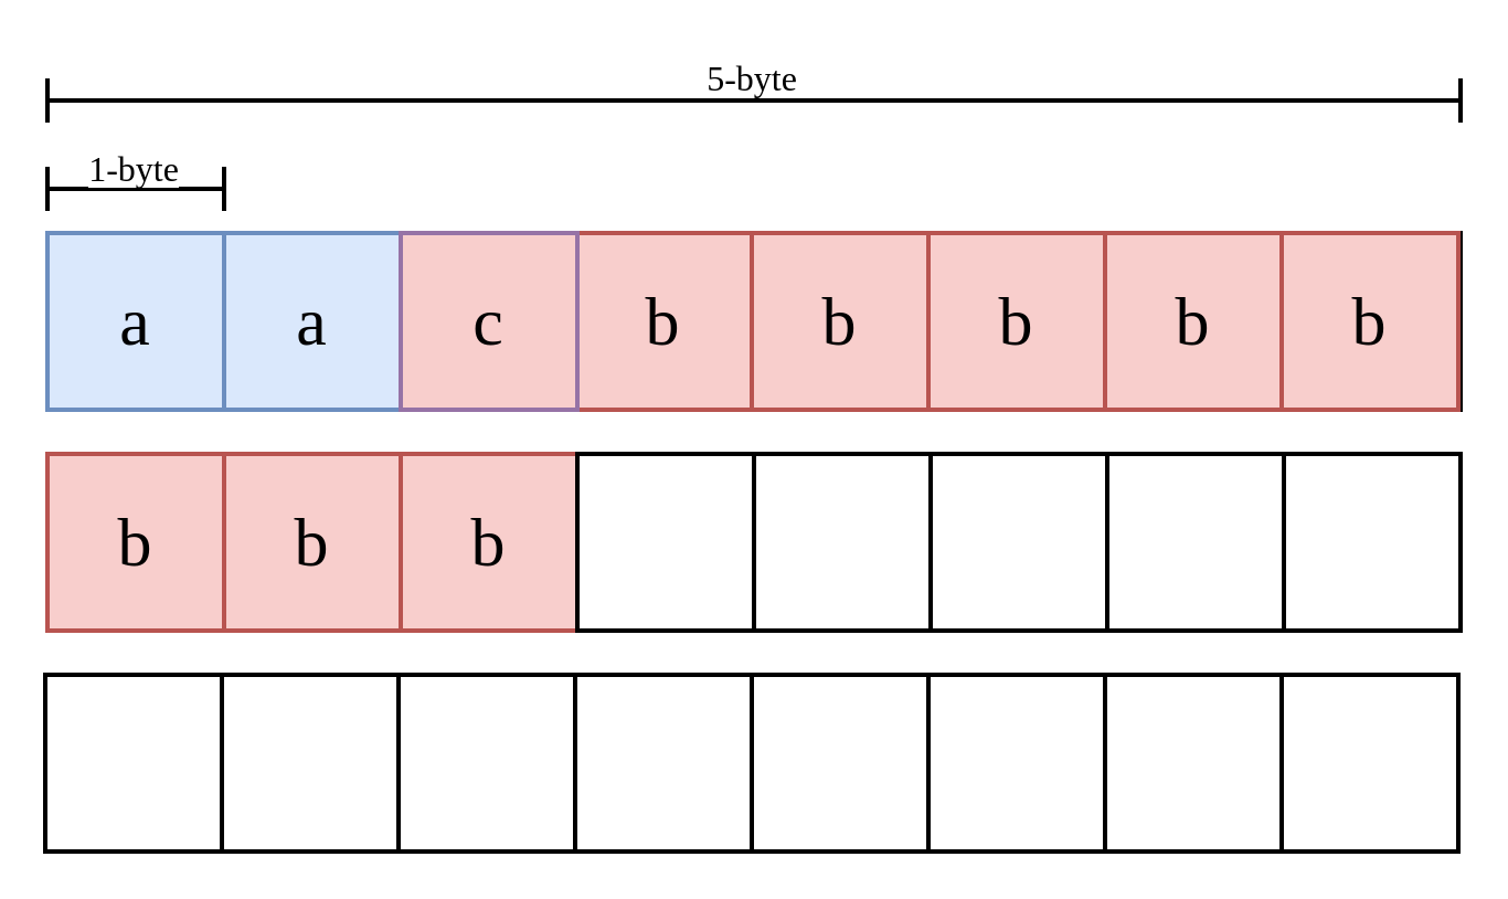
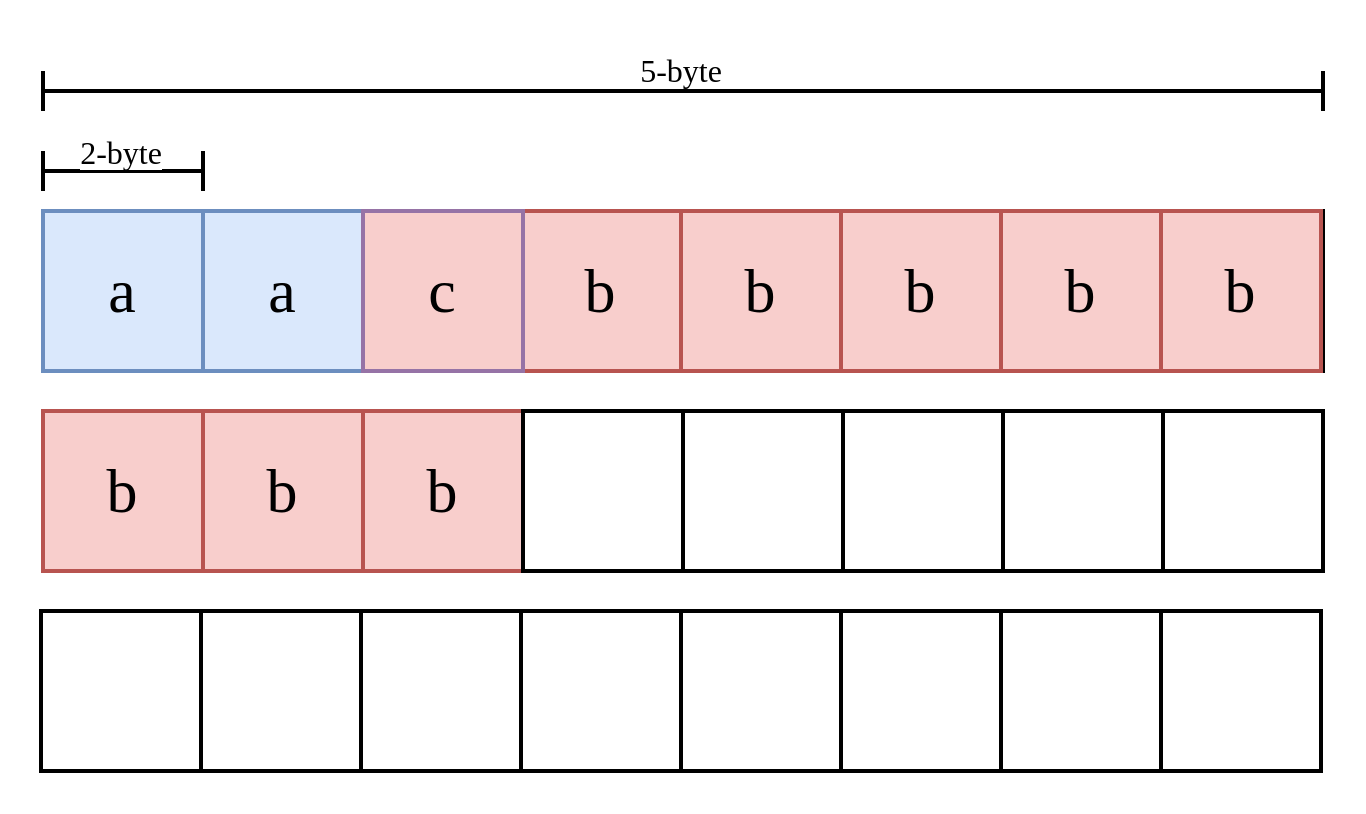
- <mxCell id="13" value="&lt;span style=&quot;background-color: rgb(255, 255, 255);&quot;&gt;&lt;font face=&quot;Antikor Mono&quot; style=&quot;font-size: 16px;&quot;&gt;1-byte&lt;/font&gt;&lt;/span&gt;" style="text;html=1;align=center;verticalAlign=middle;resizable=0;points=[];autosize=1;" vertex="1" parent="1"><mxGeometry x="20" y="61" width="80" height="30" as="geometry" /></mxCell>
+ <mxCell id="13" value="&lt;span style=&quot;background-color: rgb(255, 255, 255);&quot;&gt;&lt;font face=&quot;Antikor Mono&quot; style=&quot;font-size: 16px;&quot;&gt;2-byte&lt;/font&gt;&lt;/span&gt;" style="text;html=1;align=center;verticalAlign=middle;resizable=0;points=[];autosize=1;" vertex="1" parent="1"><mxGeometry x="20" y="61" width="80" height="30" as="geometry" /></mxCell>
